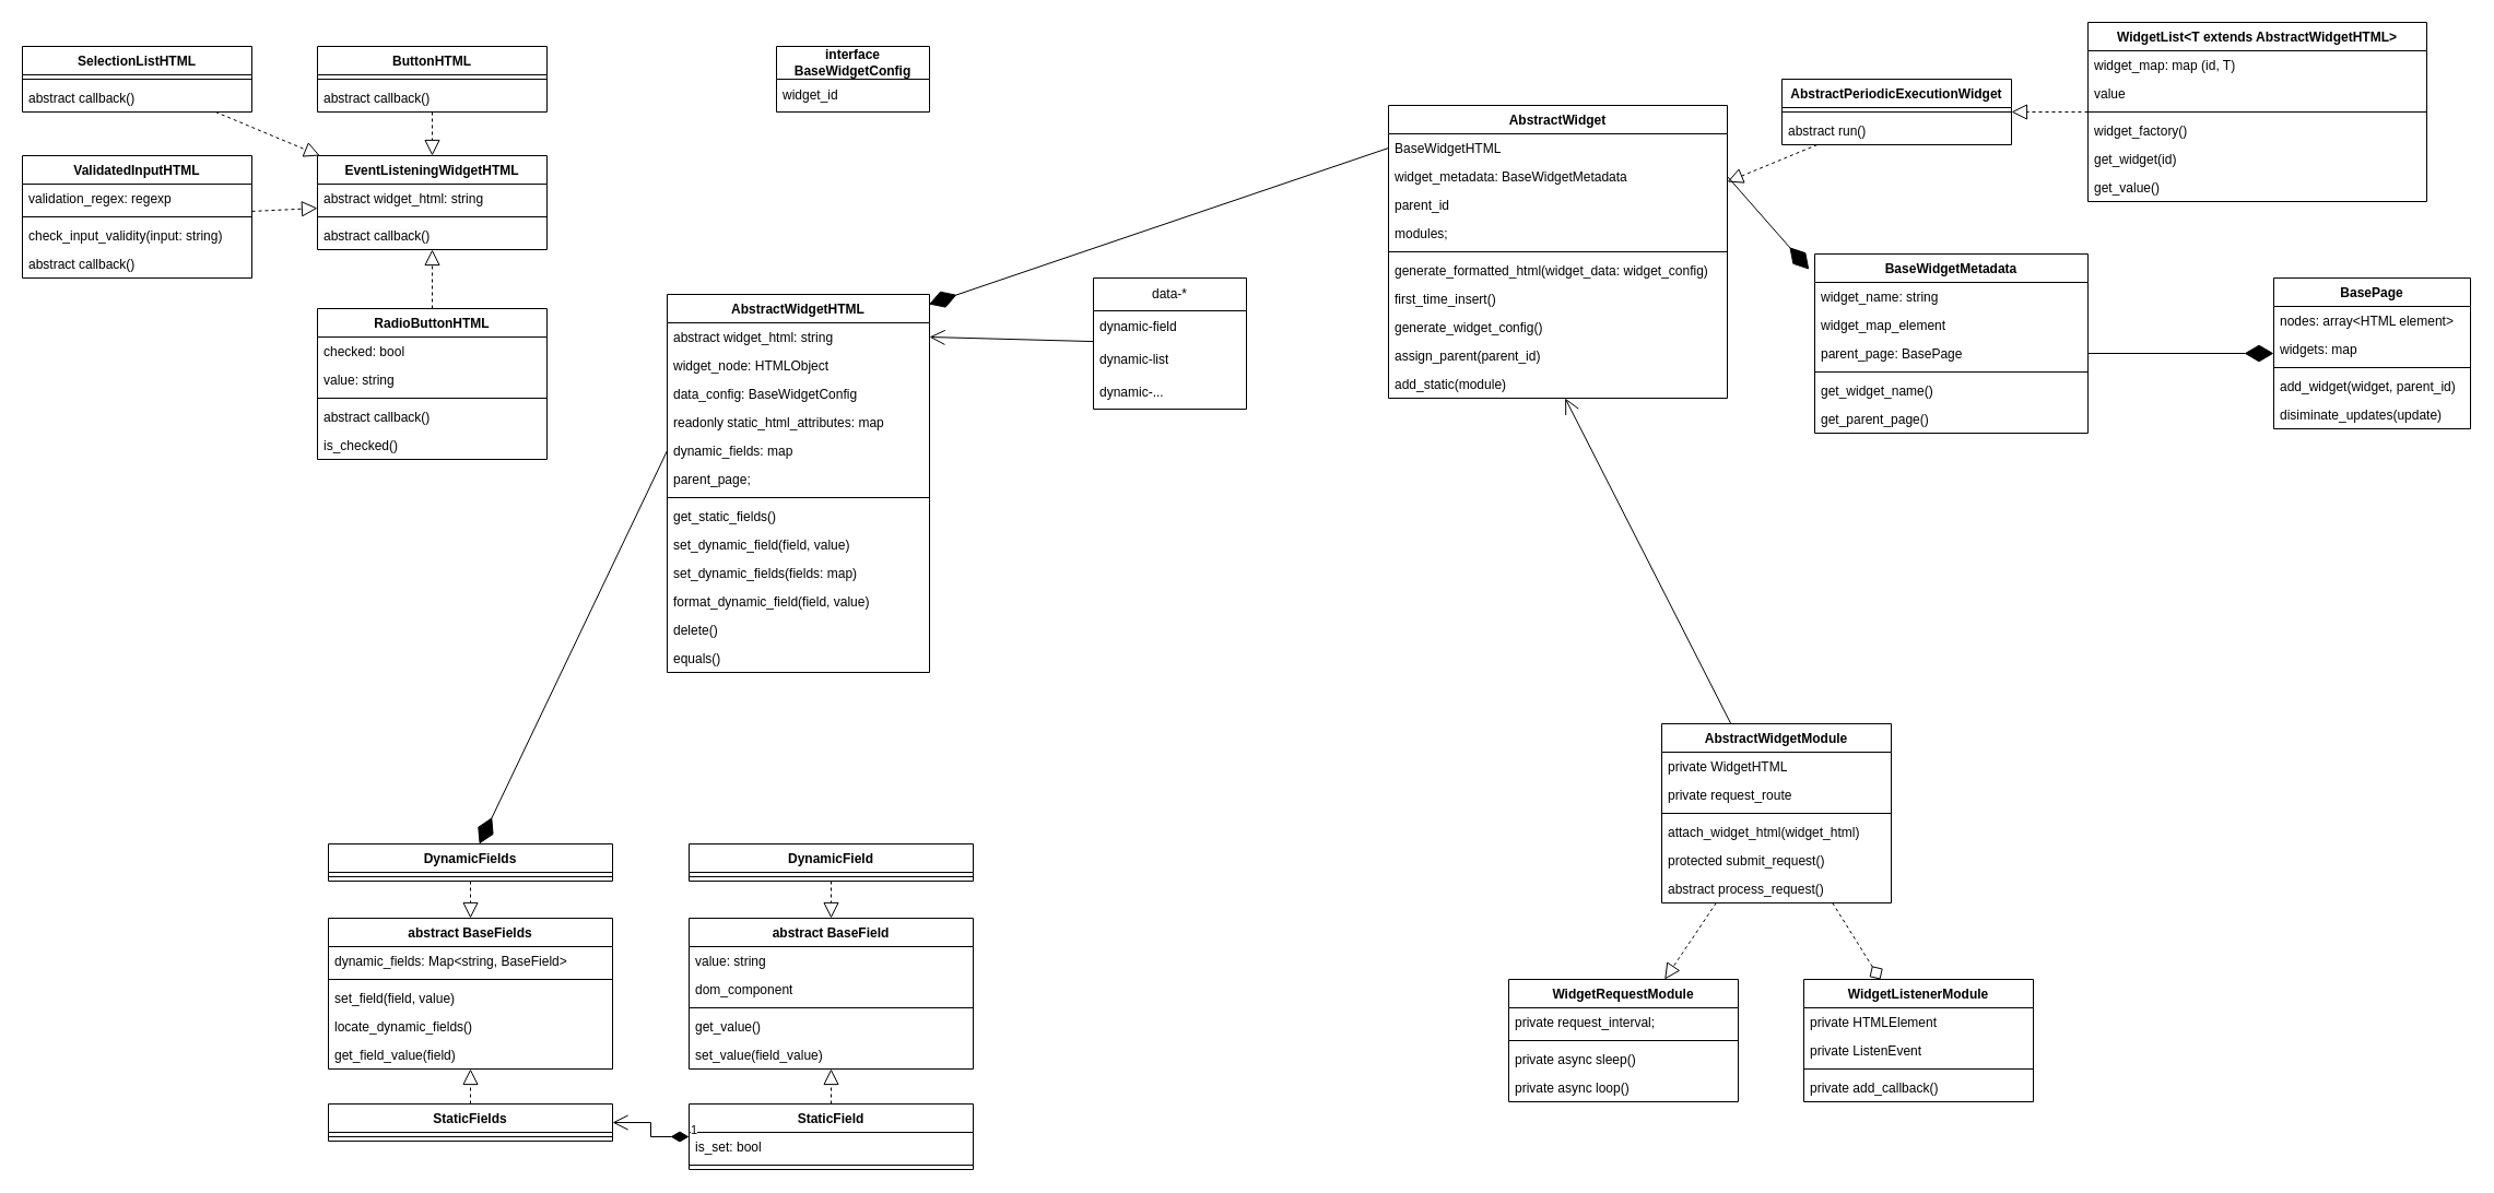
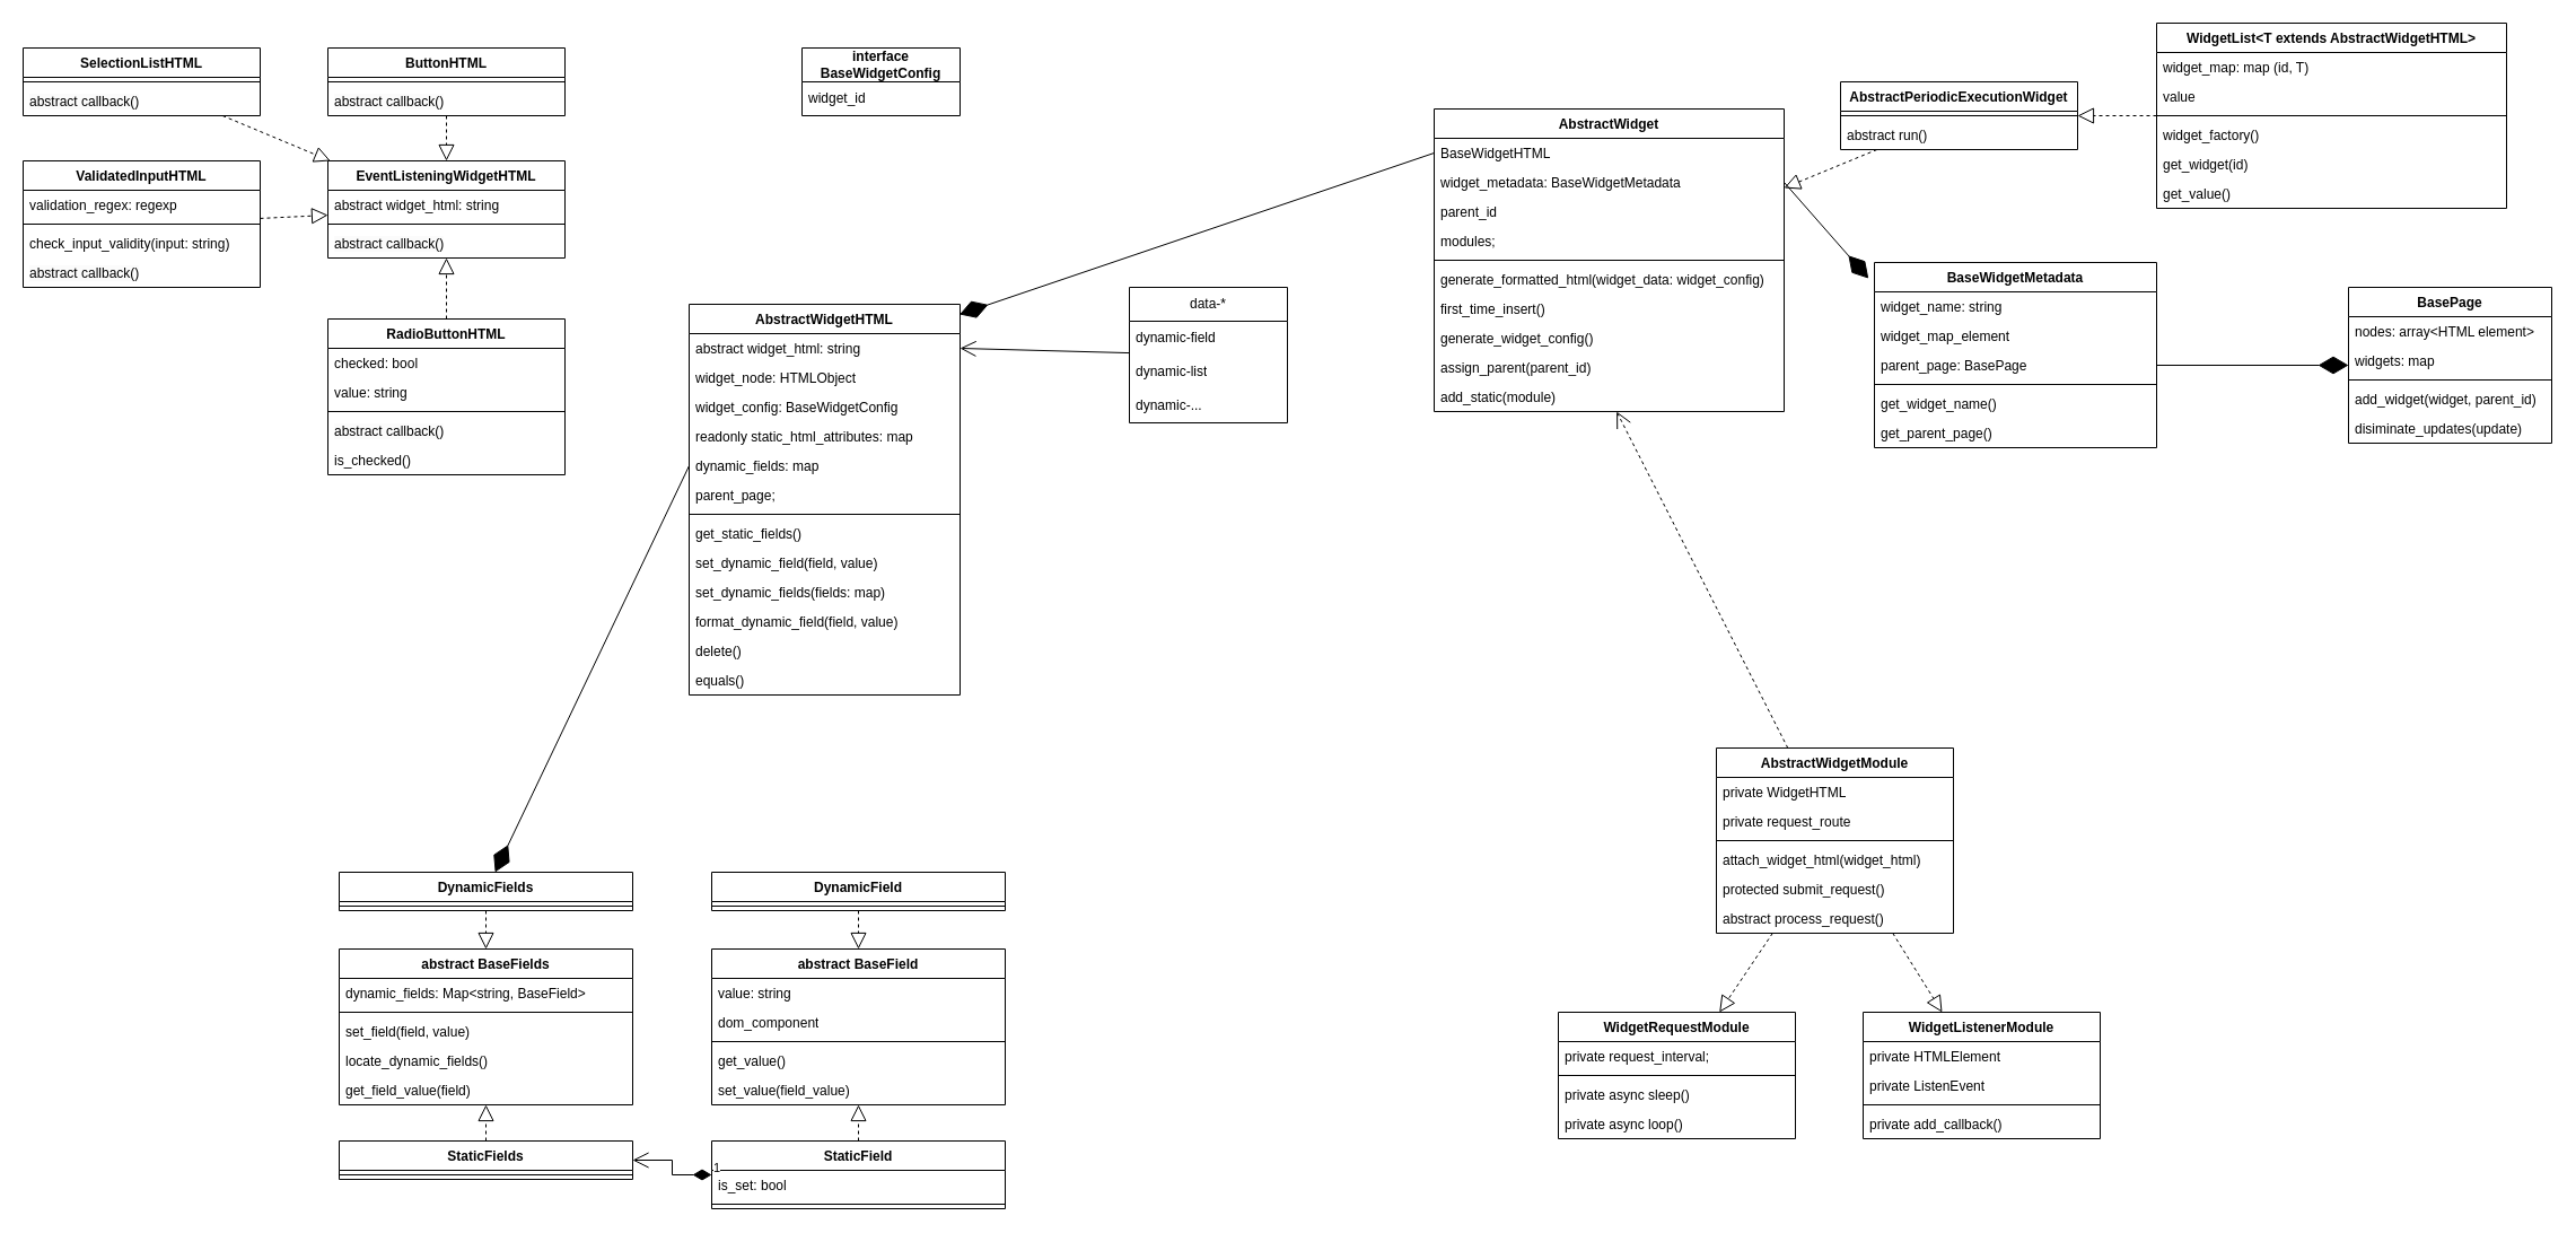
- <mxCell id="25" value="data_config: BaseWidgetConfig" style="text;strokeColor=none;fillColor=none;align=left;verticalAlign=top;spacingLeft=4;spacingRight=4;overflow=hidden;rotatable=0;points=[[0,0.5],[1,0.5]];portConstraint=eastwest;whiteSpace=wrap;html=1;" parent="22" vertex="1"><mxGeometry y="78" width="240" height="26" as="geometry" /></mxCell>
+ <mxCell id="25" value="widget_config: BaseWidgetConfig" style="text;strokeColor=none;fillColor=none;align=left;verticalAlign=top;spacingLeft=4;spacingRight=4;overflow=hidden;rotatable=0;points=[[0,0.5],[1,0.5]];portConstraint=eastwest;whiteSpace=wrap;html=1;" parent="22" vertex="1"><mxGeometry y="78" width="240" height="26" as="geometry" /></mxCell>
- <mxCell id="133" value="" style="endArrow=open;endFill=1;endSize=12;html=1;rounded=0;" parent="1" source="114" target="12" edge="1"><mxGeometry width="160" relative="1" as="geometry"><mxPoint x="710" y="612" as="sourcePoint" /><mxPoint x="870" y="612" as="targetPoint" /></mxGeometry></mxCell>
+ <mxCell id="133" value="" style="endArrow=open;endFill=1;endSize=12;html=1;rounded=0;dashed=1;" parent="1" source="114" target="12" edge="1"><mxGeometry width="160" relative="1" as="geometry"><mxPoint x="710" y="612" as="sourcePoint" /><mxPoint x="870" y="612" as="targetPoint" /></mxGeometry></mxCell>
- <mxCell id="132" value="" style="endArrow=diamond;dashed=1;endFill=0;endSize=12;html=1;rounded=0;" parent="1" source="114" target="126" edge="1"><mxGeometry width="160" relative="1" as="geometry"><mxPoint x="1150" y="732" as="sourcePoint" /><mxPoint x="1310" y="732" as="targetPoint" /></mxGeometry></mxCell>
+ <mxCell id="132" value="" style="endArrow=block;dashed=1;endFill=0;endSize=12;html=1;rounded=0;" parent="1" source="114" target="126" edge="1"><mxGeometry width="160" relative="1" as="geometry"><mxPoint x="1150" y="732" as="sourcePoint" /><mxPoint x="1310" y="732" as="targetPoint" /></mxGeometry></mxCell>
